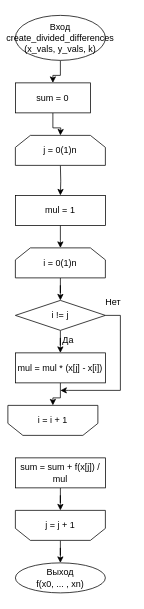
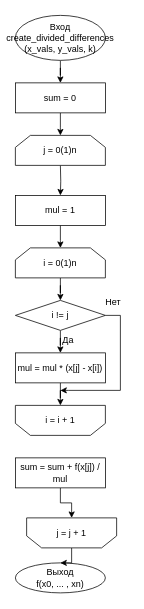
- <mxCell id="6" value="sum = 0" style="rounded=0;whiteSpace=wrap;html=1;" parent="1" vertex="1"><mxGeometry x="20" y="110" width="100" height="40" as="geometry" /></mxCell>
+ <mxCell id="6" value="sum = 0" style="rounded=0;whiteSpace=wrap;html=1;" parent="1" vertex="1"><mxGeometry x="20" y="110" width="120" height="40" as="geometry" /></mxCell>
- <mxCell id="16" value="i = i + 1" style="shape=loopLimit;whiteSpace=wrap;html=1;direction=west;" parent="1" vertex="1"><mxGeometry x="10" y="540" width="120" height="40" as="geometry" /></mxCell>
+ <mxCell id="16" value="i = i + 1" style="shape=loopLimit;whiteSpace=wrap;html=1;direction=west;" parent="1" vertex="1"><mxGeometry x="20" y="540" width="120" height="40" as="geometry" /></mxCell>
- <mxCell id="19" value="j = j + 1" style="shape=loopLimit;whiteSpace=wrap;html=1;direction=west;" parent="1" vertex="1"><mxGeometry x="20" y="680" width="120" height="40" as="geometry" /></mxCell>
+ <mxCell id="19" value="j = j + 1" style="shape=loopLimit;whiteSpace=wrap;html=1;direction=west;" parent="1" vertex="1"><mxGeometry x="35" y="690" width="120" height="40" as="geometry" /></mxCell>
